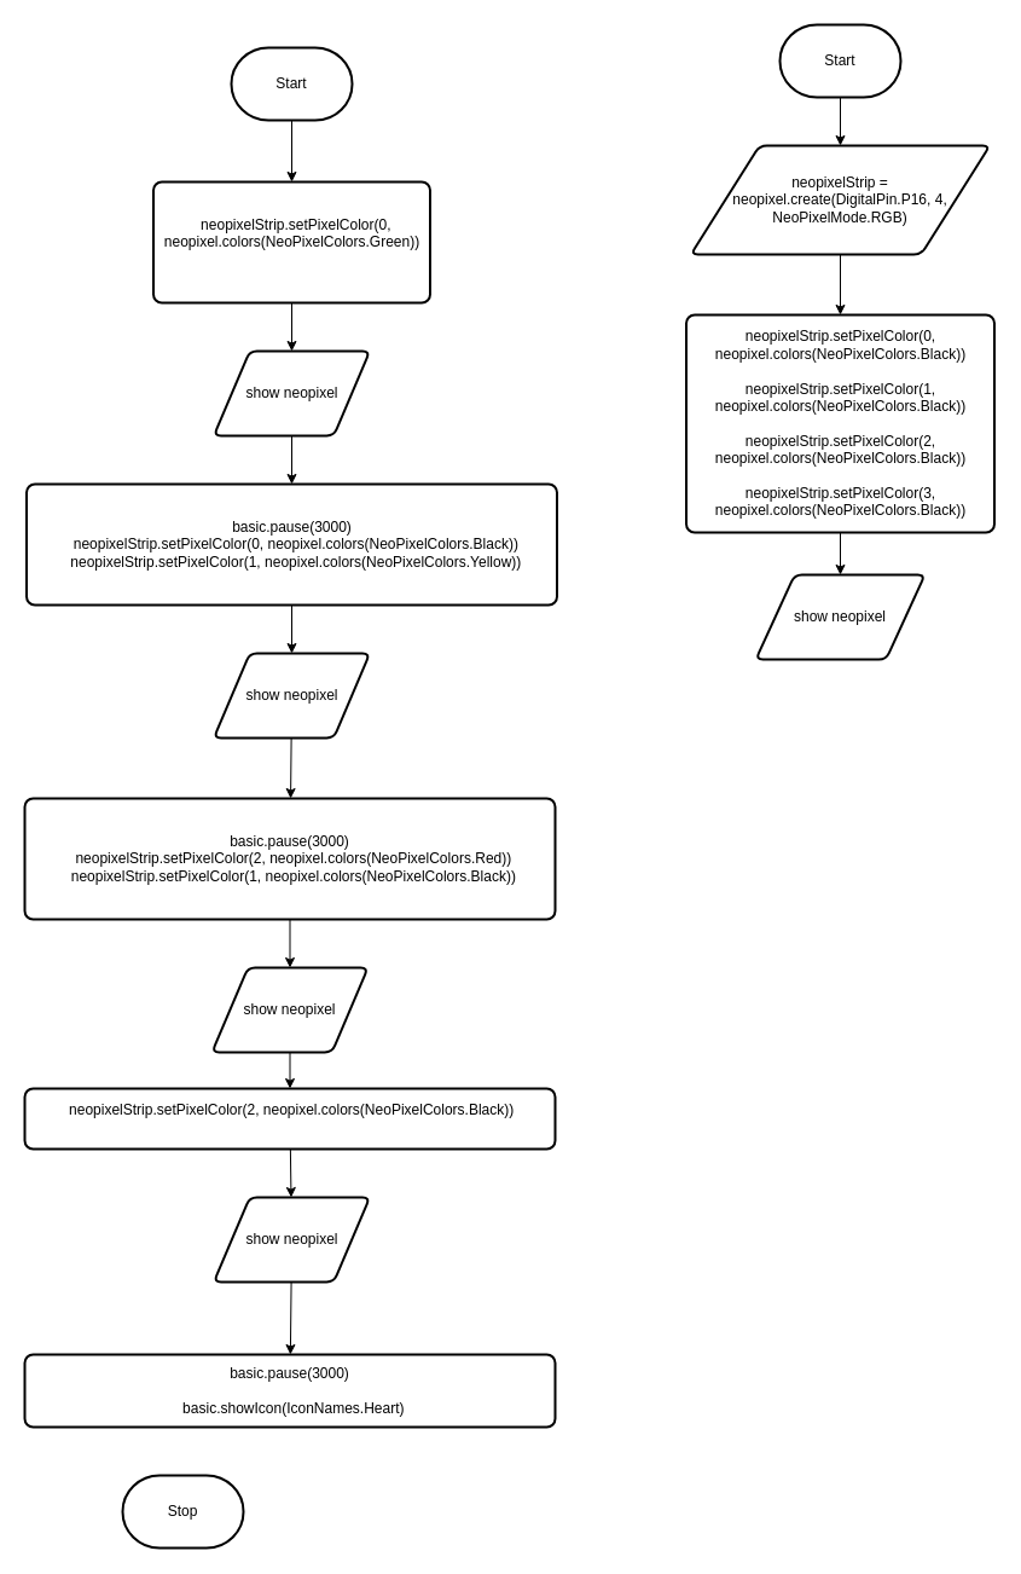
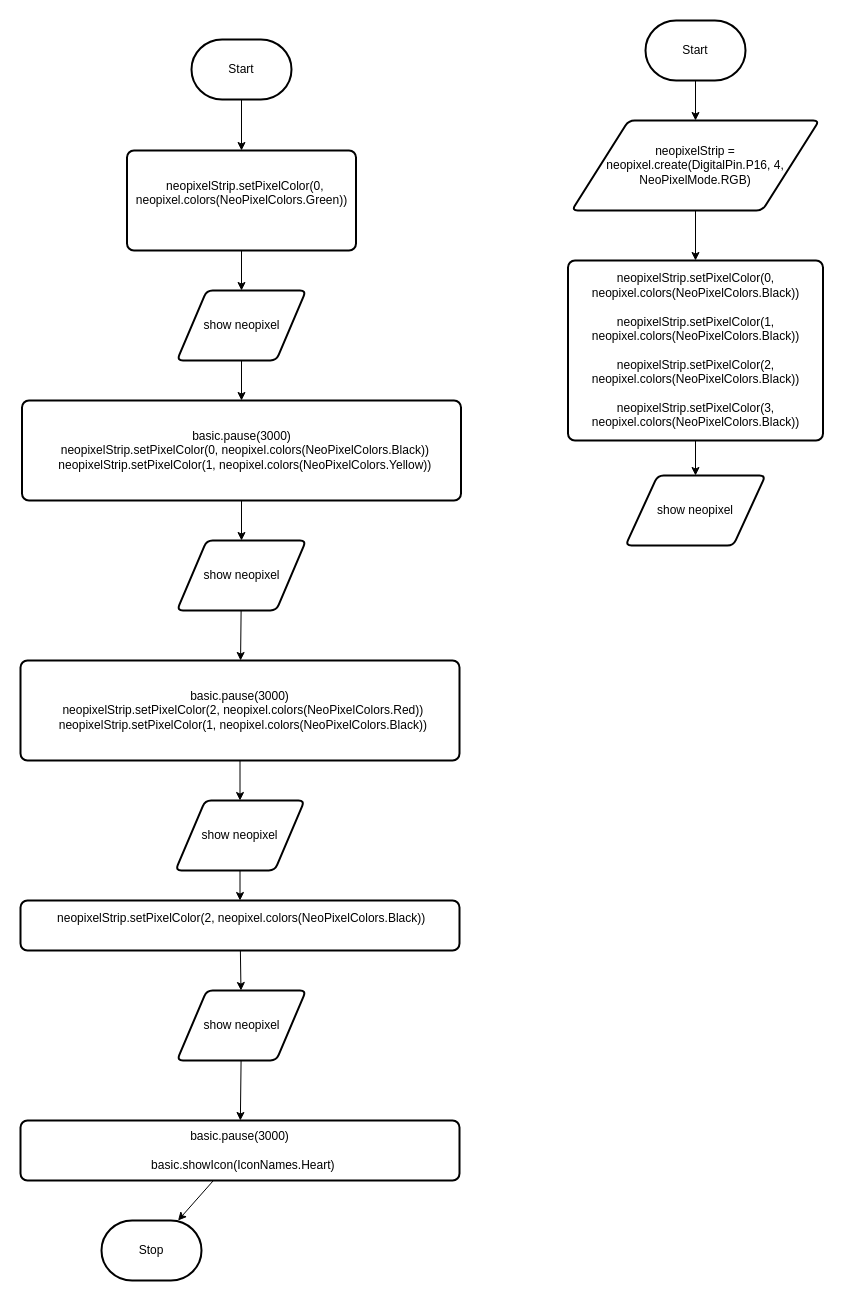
+ <mxCell id="21" value="" style="edgeStyle=none;html=1;" parent="1" source="22" target="4" edge="1"><mxGeometry relative="1" as="geometry" /></mxCell>
